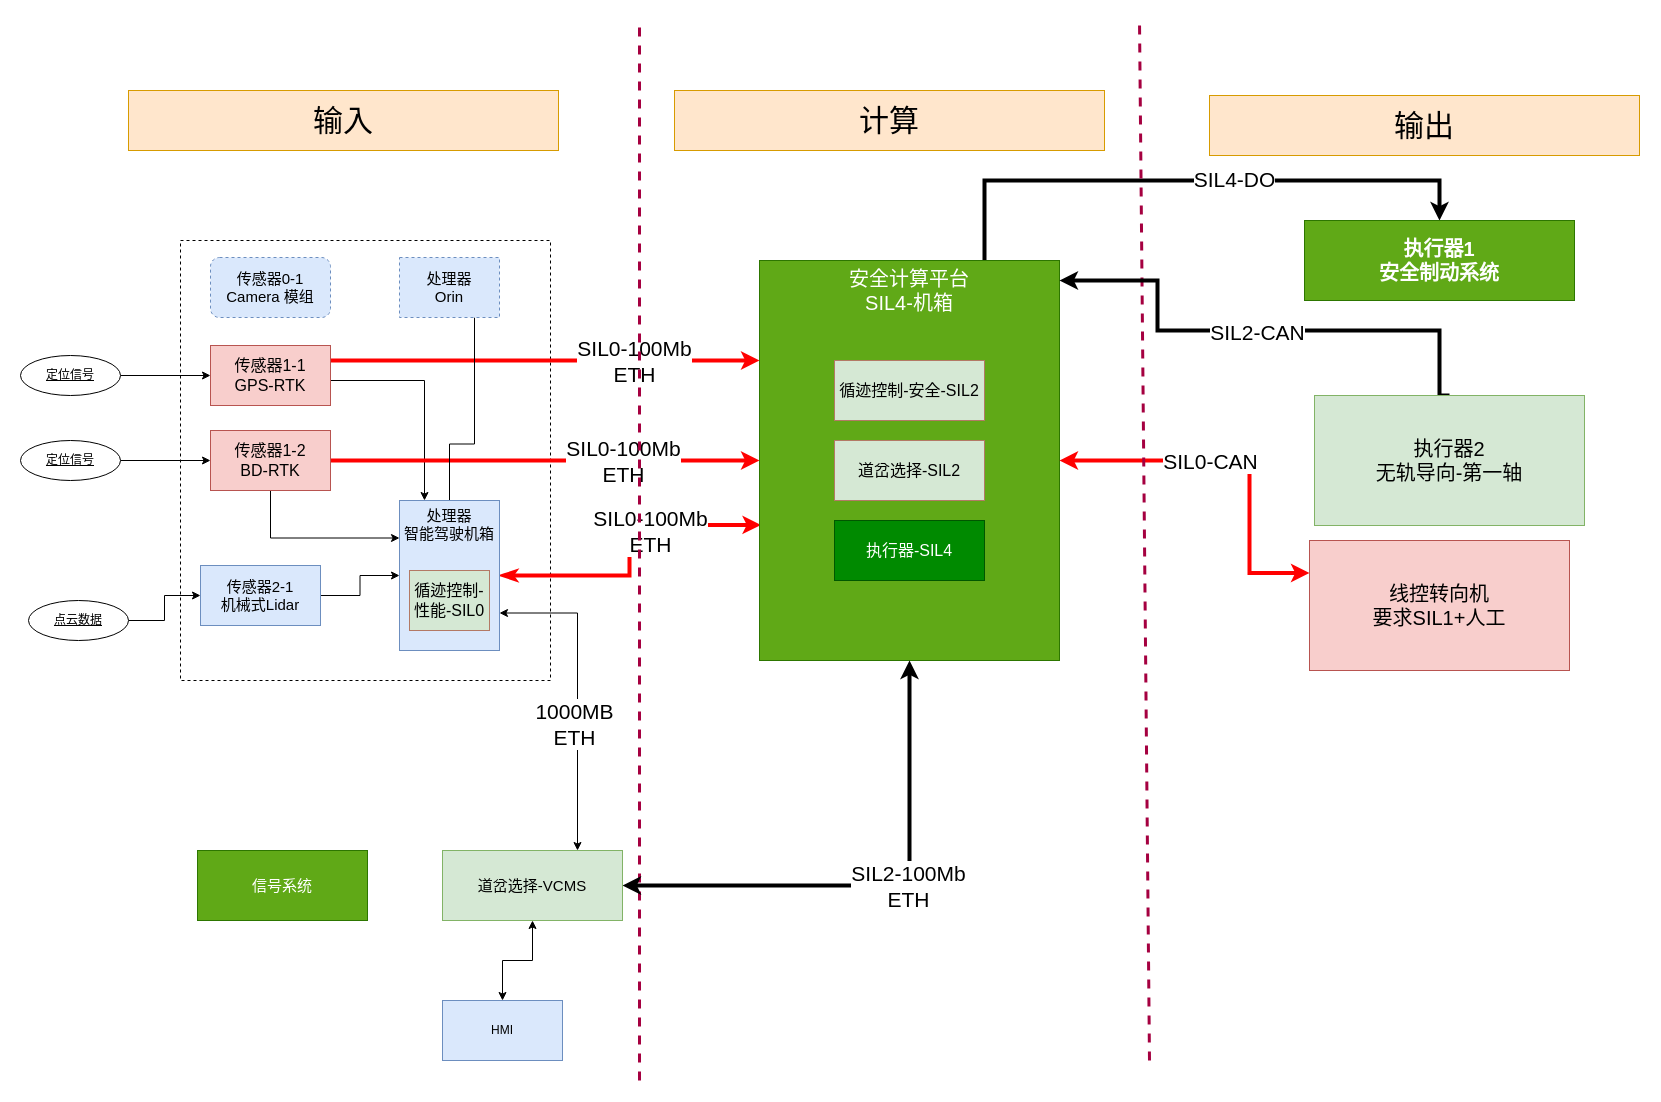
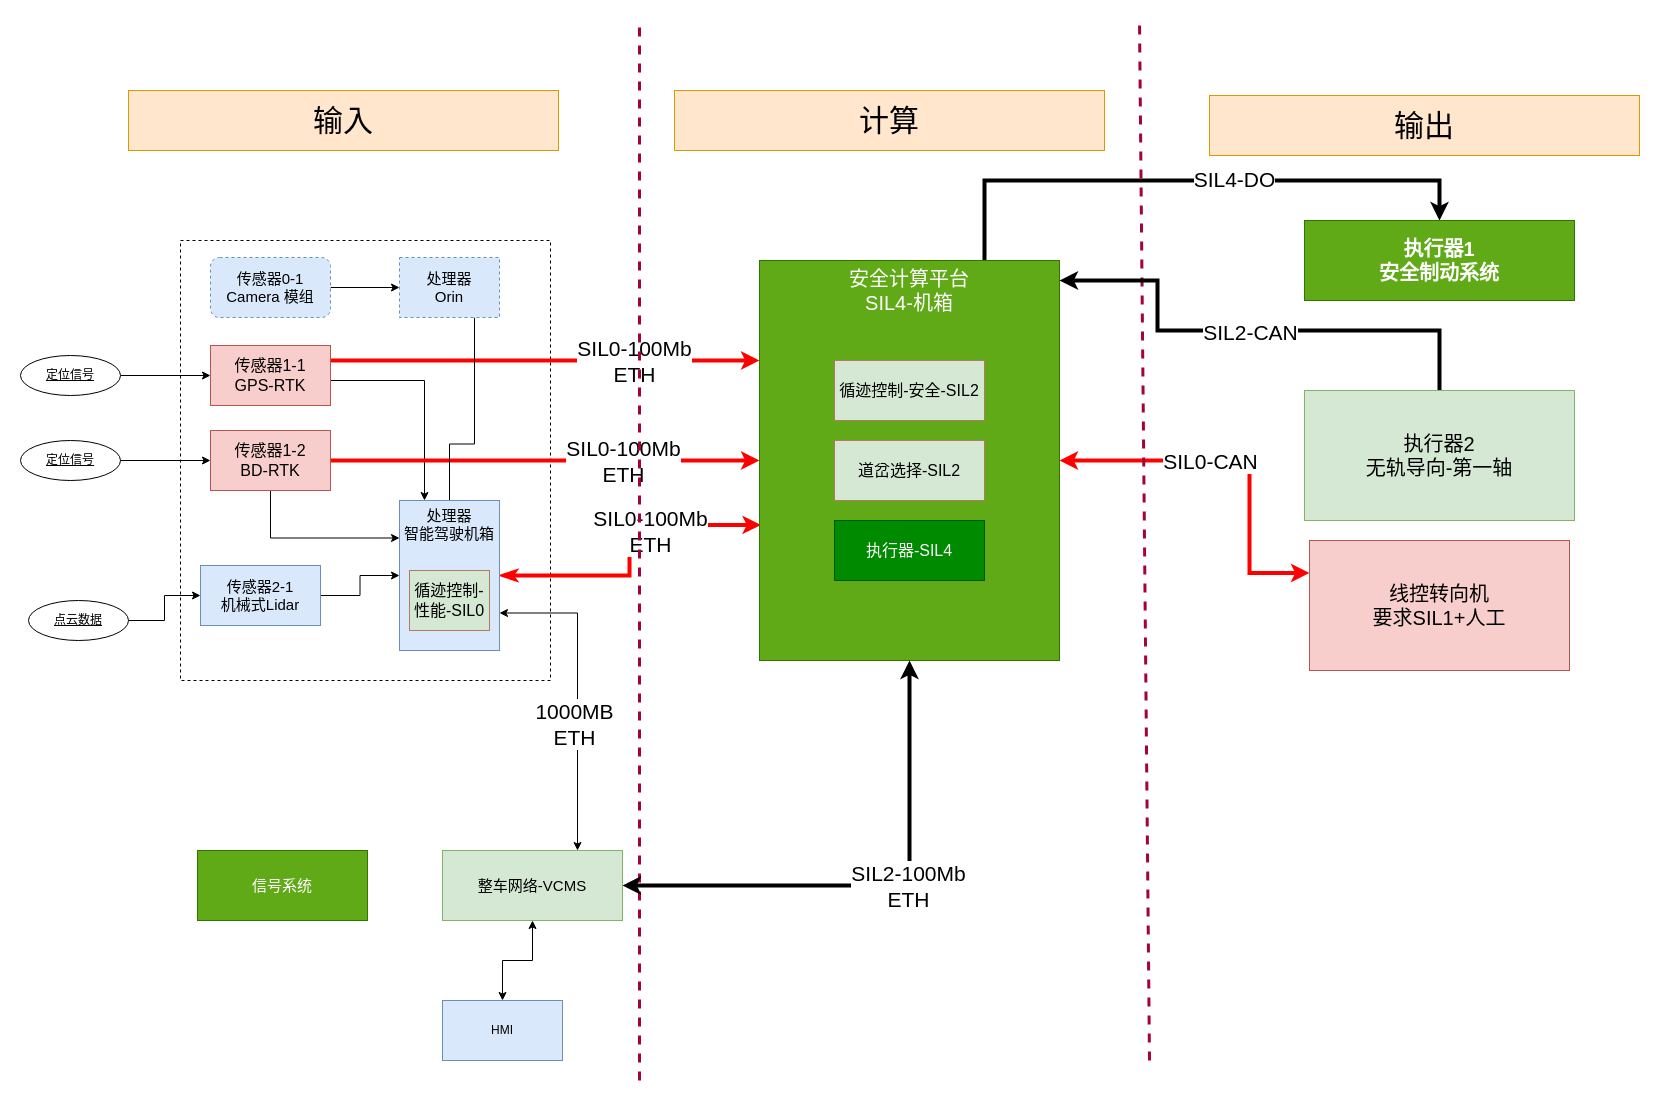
+ <mxCell id="13" style="edgeStyle=orthogonalEdgeStyle;rounded=0;orthogonalLoop=1;jettySize=auto;html=1;exitX=1;exitY=0.5;exitDx=0;exitDy=0;" parent="1" source="14" target="22" edge="1"><mxGeometry relative="1" as="geometry" /></mxCell>
- <mxCell id="44" value="执行器2&lt;br style=&quot;font-size: 20px;&quot;&gt;无轨导向-第一轴" style="whiteSpace=wrap;html=1;align=center;fontSize=20;fillColor=#d5e8d4;strokeColor=#82b366;" parent="1" vertex="1"><mxGeometry x="1314" y="395" width="270" height="130" as="geometry" /></mxCell>
+ <mxCell id="44" value="执行器2&lt;br style=&quot;font-size: 20px;&quot;&gt;无轨导向-第一轴" style="whiteSpace=wrap;html=1;align=center;fontSize=20;fillColor=#d5e8d4;strokeColor=#82b366;" parent="1" vertex="1"><mxGeometry x="1304" y="390" width="270" height="130" as="geometry" /></mxCell>
- <mxCell id="40" value="道岔选择-VCMS" style="whiteSpace=wrap;html=1;align=center;fontSize=15;fillColor=#d5e8d4;strokeColor=#82b366;" parent="1" vertex="1"><mxGeometry x="442" y="850" width="180" height="70" as="geometry" /></mxCell>
+ <mxCell id="40" value="整车网络-VCMS" style="whiteSpace=wrap;html=1;align=center;fontSize=15;fillColor=#d5e8d4;strokeColor=#82b366;" parent="1" vertex="1"><mxGeometry x="442" y="850" width="180" height="70" as="geometry" /></mxCell>
